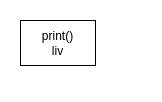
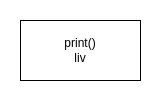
- <mxCell id="2" value="print()&lt;br&gt;liv&lt;br&gt;" style="rounded=0;whiteSpace=wrap;html=1;" vertex="1" parent="1"><mxGeometry x="20" y="20" width="75" height="45" as="geometry" /></mxCell>
+ <mxCell id="2" value="print()&lt;br&gt;liv&lt;br&gt;" style="rounded=0;whiteSpace=wrap;html=1;" vertex="1" parent="1"><mxGeometry x="20" y="20" width="120" height="60" as="geometry" /></mxCell>
